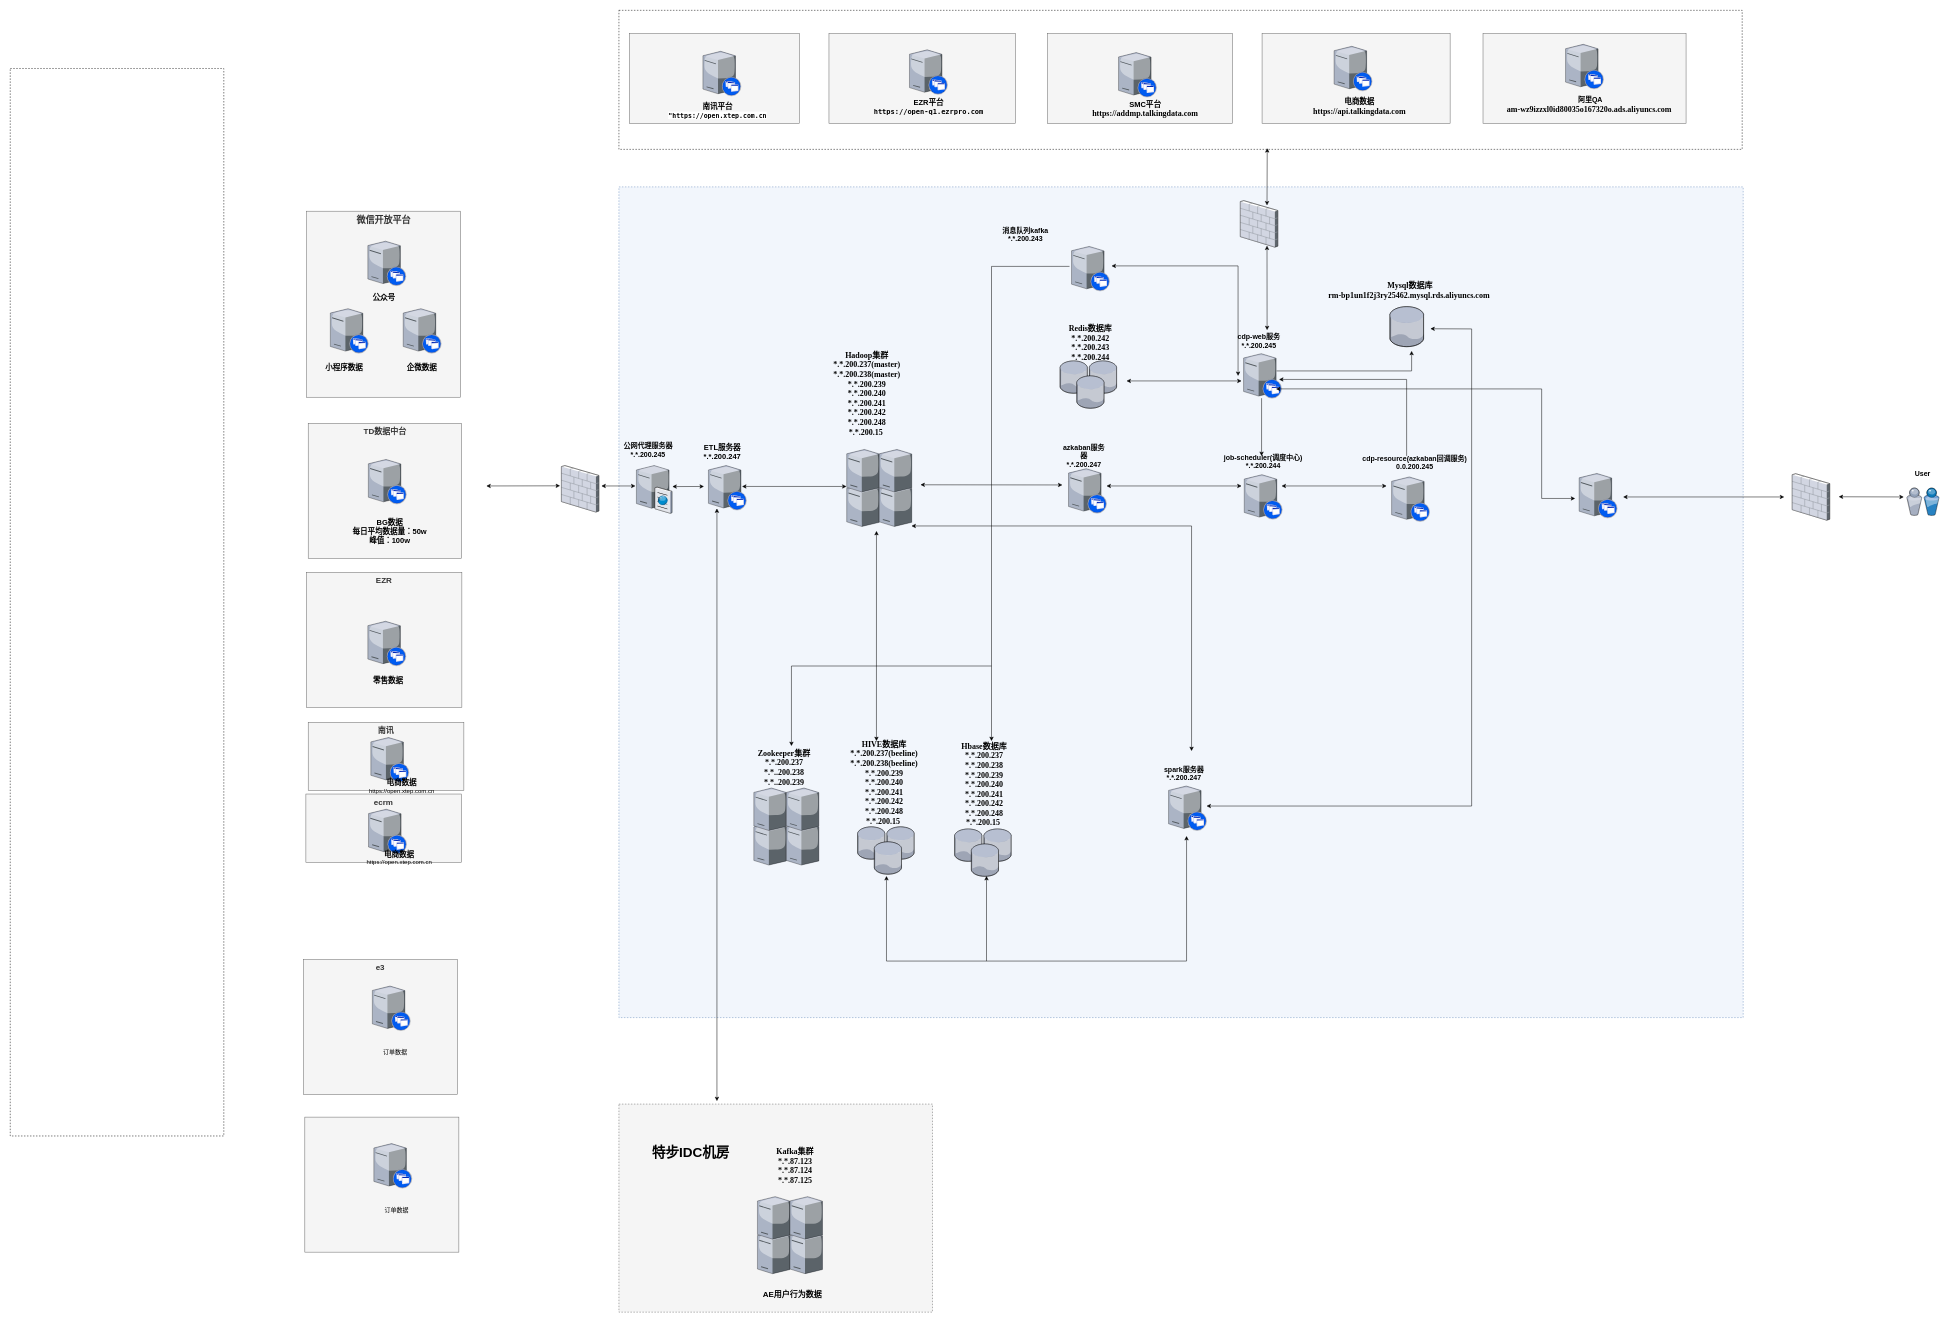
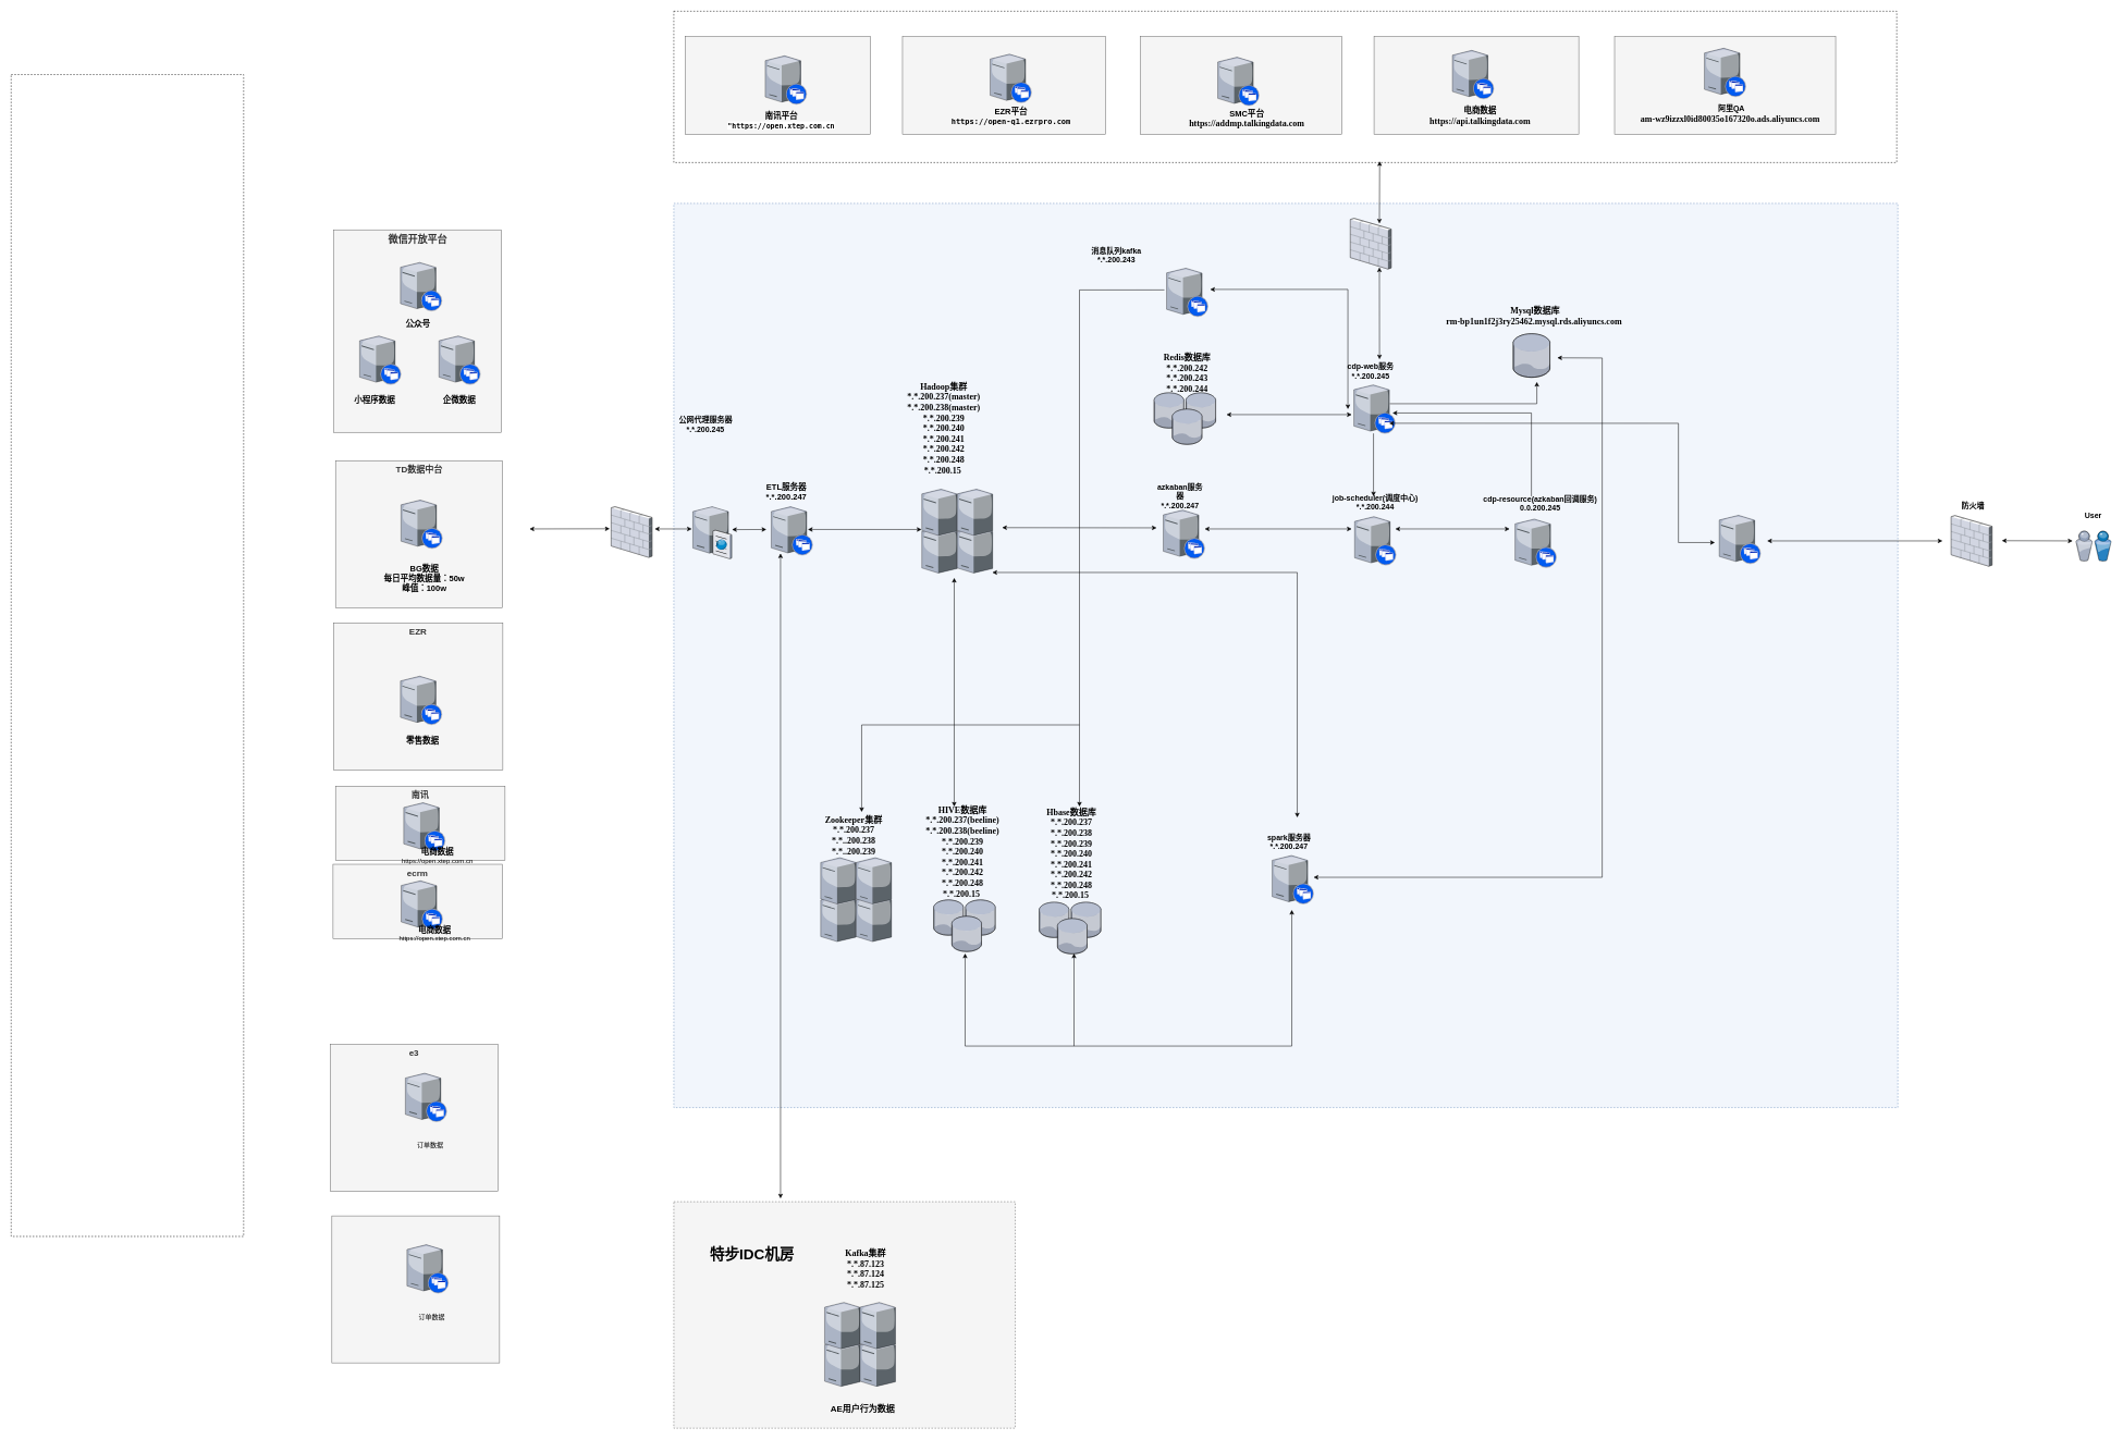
- <mxCell id="22" value="公网代理服务器&lt;div style=&quot;font-size: 14px;&quot;&gt;*.*.200.245&lt;/div&gt;" style="text;html=1;align=center;verticalAlign=middle;whiteSpace=wrap;rounded=0;fontSize=14;fontStyle=1" parent="1" vertex="1"><mxGeometry x="1243" y="884" width="105" height="30" as="geometry" /></mxCell>
+ <mxCell id="22" value="公网代理服务器&lt;div style=&quot;font-size: 14px;&quot;&gt;*.*.200.245&lt;/div&gt;" style="text;html=1;align=center;verticalAlign=middle;whiteSpace=wrap;rounded=0;fontSize=14;fontStyle=1" parent="1" vertex="1"><mxGeometry x="1243" y="764" width="105" height="30" as="geometry" /></mxCell>
+ <mxCell id="109" value="&lt;b&gt;&lt;font style=&quot;font-size: 14px;&quot;&gt;防火墙&lt;/font&gt;&lt;/b&gt;" style="text;html=1;align=center;verticalAlign=middle;whiteSpace=wrap;rounded=0;" vertex="1" parent="1"><mxGeometry x="3593" y="914" width="60" height="30" as="geometry" /></mxCell>
